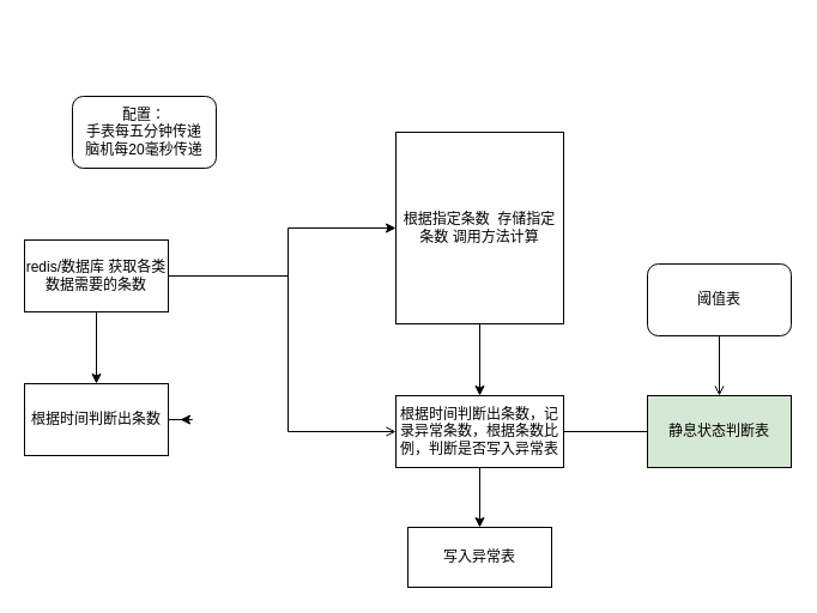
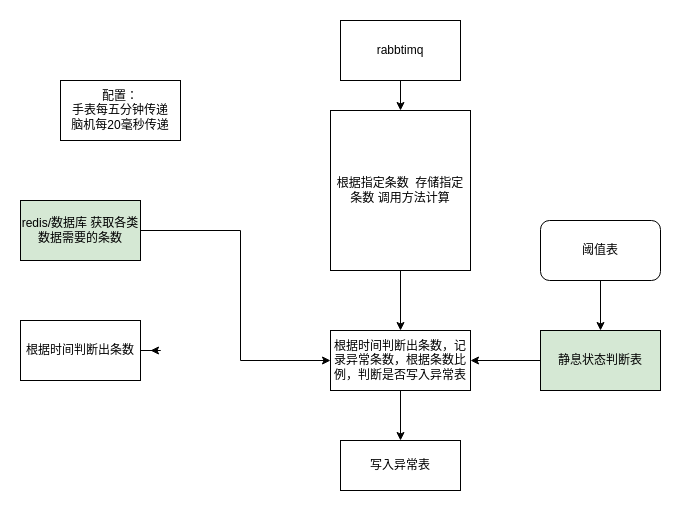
+ <mxCell id="3" value="rabbtimq" style="rounded=0;whiteSpace=wrap;html=1;" vertex="1" parent="1"><mxGeometry x="340" y="20" width="120" height="60" as="geometry" /></mxCell>
+ <mxCell id="2" value="" style="edgeStyle=orthogonalEdgeStyle;rounded=0;orthogonalLoop=1;jettySize=auto;html=1;" edge="1" parent="1" source="3" target="5"><mxGeometry relative="1" as="geometry" /></mxCell>
- <mxCell id="19" value="配置：&lt;br&gt;手表每五分钟传递&lt;br&gt;脑机每20毫秒传递" style="whiteSpace=wrap;html=1;rounded=1;" vertex="1" parent="1"><mxGeometry x="60" y="80" width="120" height="60" as="geometry" /></mxCell>
+ <mxCell id="19" value="配置：&lt;br&gt;手表每五分钟传递&lt;br&gt;脑机每20毫秒传递" style="rounded=0;whiteSpace=wrap;html=1;" vertex="1" parent="1"><mxGeometry x="60" y="80" width="120" height="60" as="geometry" /></mxCell>
- <mxCell id="6" style="edgeStyle=orthogonalEdgeStyle;rounded=0;orthogonalLoop=1;jettySize=auto;html=1;exitX=1;exitY=0.5;exitDx=0;exitDy=0;" edge="1" parent="1" source="9" target="5"><mxGeometry relative="1" as="geometry"><mxPoint x="190" y="190" as="targetPoint" /><Array as="points"><mxPoint x="240" y="230" /><mxPoint x="240" y="190" /></Array></mxGeometry></mxCell>
- <mxCell id="9" value="redis/数据库 获取各类数据需要的条数" style="rounded=0;whiteSpace=wrap;html=1;" vertex="1" parent="1"><mxGeometry x="20" y="200" width="120" height="60" as="geometry" /></mxCell>
+ <mxCell id="9" value="redis/数据库 获取各类数据需要的条数" style="rounded=0;whiteSpace=wrap;html=1;fillColor=#d5e8d4;" vertex="1" parent="1"><mxGeometry x="20" y="200" width="120" height="60" as="geometry" /></mxCell>
- <mxCell id="8" style="edgeStyle=orthogonalEdgeStyle;rounded=0;orthogonalLoop=1;jettySize=auto;html=1;" edge="1" parent="1" source="9" target="18"><mxGeometry relative="1" as="geometry" /></mxCell>
- <mxCell id="13" style="edgeStyle=orthogonalEdgeStyle;rounded=0;orthogonalLoop=1;jettySize=auto;html=1;endArrow=open;" edge="1" parent="1" source="14" target="16"><mxGeometry relative="1" as="geometry" /></mxCell>
+ <mxCell id="13" style="edgeStyle=orthogonalEdgeStyle;rounded=0;orthogonalLoop=1;jettySize=auto;html=1;" edge="1" parent="1" source="14" target="16"><mxGeometry relative="1" as="geometry" /></mxCell>
- <mxCell id="7" style="edgeStyle=orthogonalEdgeStyle;rounded=0;orthogonalLoop=1;jettySize=auto;html=1;entryX=0;entryY=0.5;entryDx=0;entryDy=0;endArrow=open;" edge="1" parent="1" source="9" target="11"><mxGeometry relative="1" as="geometry"><Array as="points"><mxPoint x="240" y="230" /><mxPoint x="240" y="360" /></Array></mxGeometry></mxCell>
+ <mxCell id="7" style="edgeStyle=orthogonalEdgeStyle;rounded=0;orthogonalLoop=1;jettySize=auto;html=1;entryX=0;entryY=0.5;entryDx=0;entryDy=0;" edge="1" parent="1" source="9" target="11"><mxGeometry relative="1" as="geometry"><Array as="points"><mxPoint x="240" y="230" /><mxPoint x="240" y="360" /></Array></mxGeometry></mxCell>
- <mxCell id="15" style="edgeStyle=orthogonalEdgeStyle;rounded=0;orthogonalLoop=1;jettySize=auto;html=1;entryX=1;entryY=0.5;entryDx=0;entryDy=0;endArrow=none;" edge="1" parent="1" source="16" target="11"><mxGeometry relative="1" as="geometry" /></mxCell>
+ <mxCell id="15" style="edgeStyle=orthogonalEdgeStyle;rounded=0;orthogonalLoop=1;jettySize=auto;html=1;entryX=1;entryY=0.5;entryDx=0;entryDy=0;" edge="1" parent="1" source="16" target="11"><mxGeometry relative="1" as="geometry" /></mxCell>
